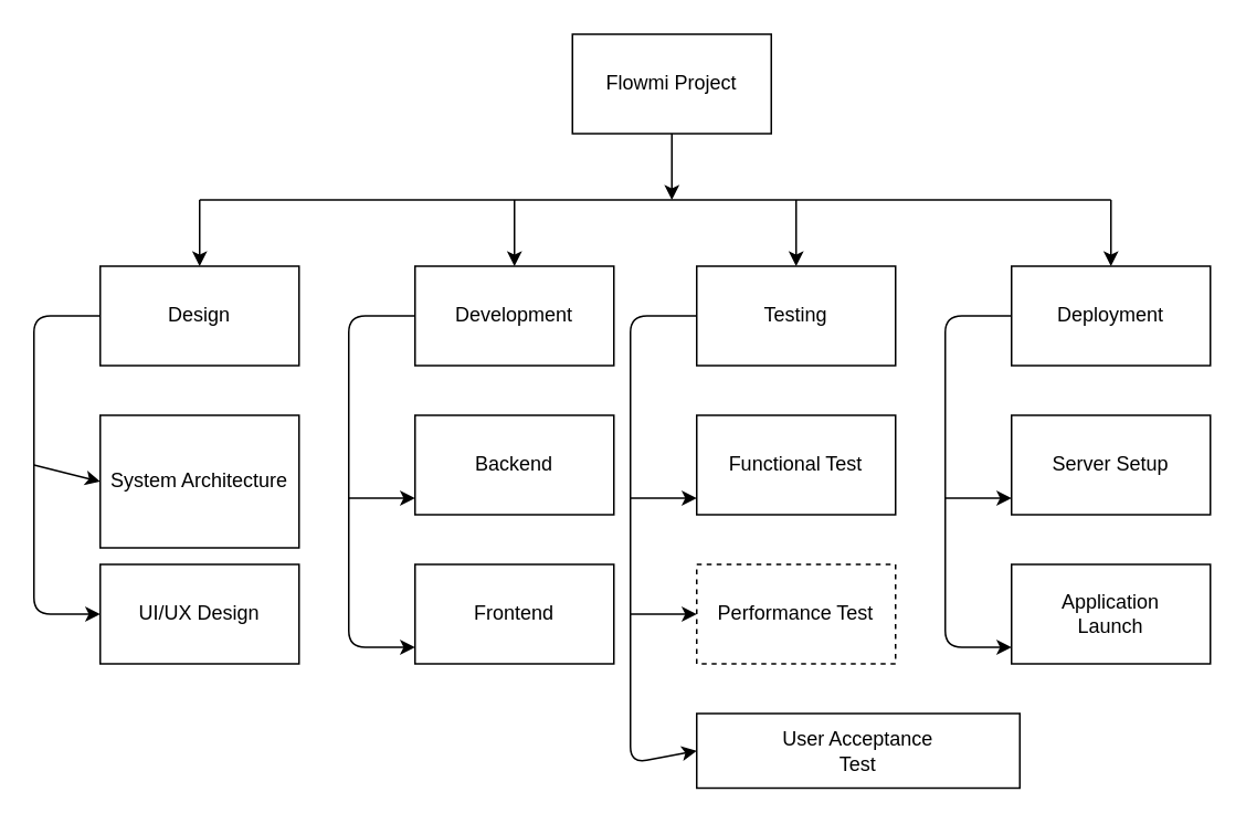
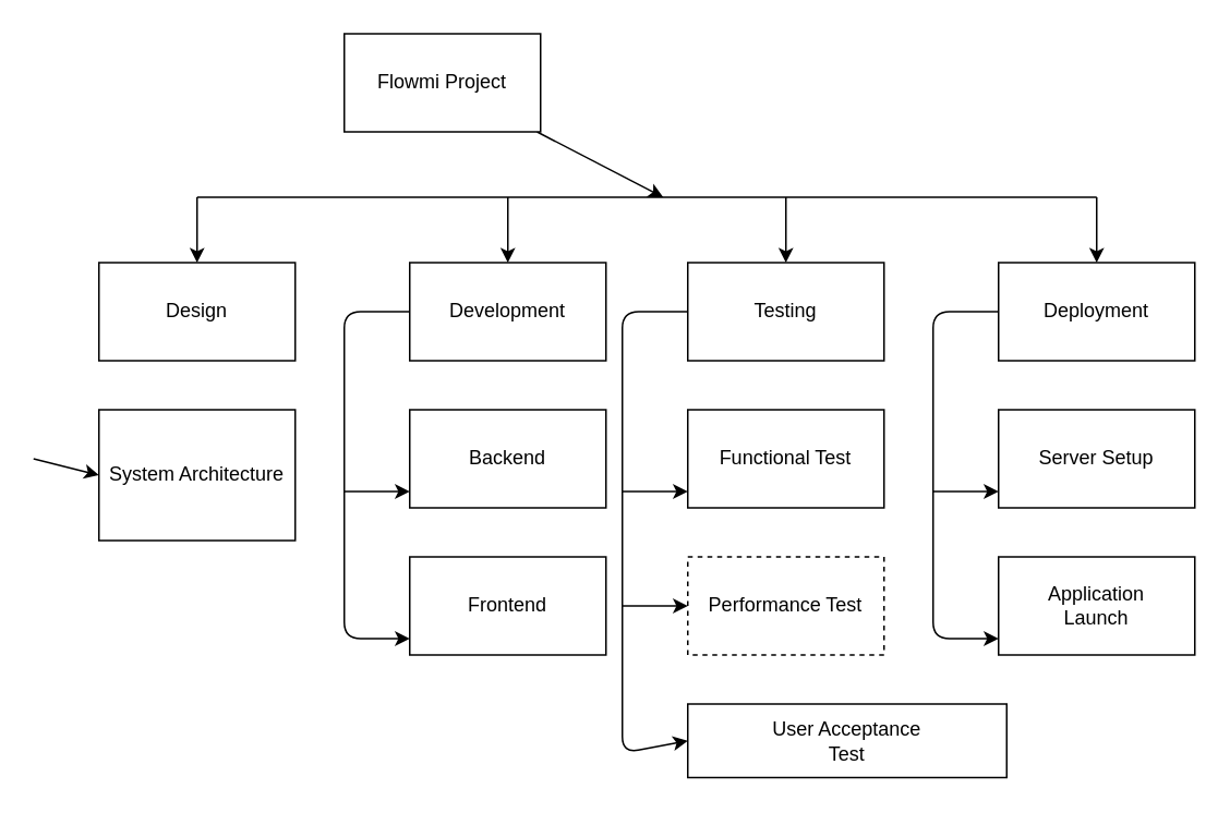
- <mxCell id="3" value="Flowmi Project" style="whiteSpace=wrap;html=1;" vertex="1" parent="1"><mxGeometry x="345" y="20" width="120" height="60" as="geometry" /></mxCell>
+ <mxCell id="3" value="Flowmi Project" style="whiteSpace=wrap;html=1;" vertex="1" parent="1"><mxGeometry x="210" y="20" width="120" height="60" as="geometry" /></mxCell>
- <mxCell id="21" value="" style="edgeStyle=none;orthogonalLoop=1;jettySize=auto;html=1;exitX=0;exitY=0.5;exitDx=0;exitDy=0;entryX=0;entryY=0.5;entryDx=0;entryDy=0;" edge="1" parent="1" source="4" target="9"><mxGeometry width="80" relative="1" as="geometry"><mxPoint x="680" y="130" as="sourcePoint" /><mxPoint x="20" y="300" as="targetPoint" /><Array as="points"><mxPoint x="20" y="190" /><mxPoint x="20" y="370" /></Array></mxGeometry></mxCell>
- <mxCell id="9" value="UI/UX Design" style="whiteSpace=wrap;html=1;" vertex="1" parent="1"><mxGeometry x="60" y="340" width="120" height="60" as="geometry" /></mxCell>
